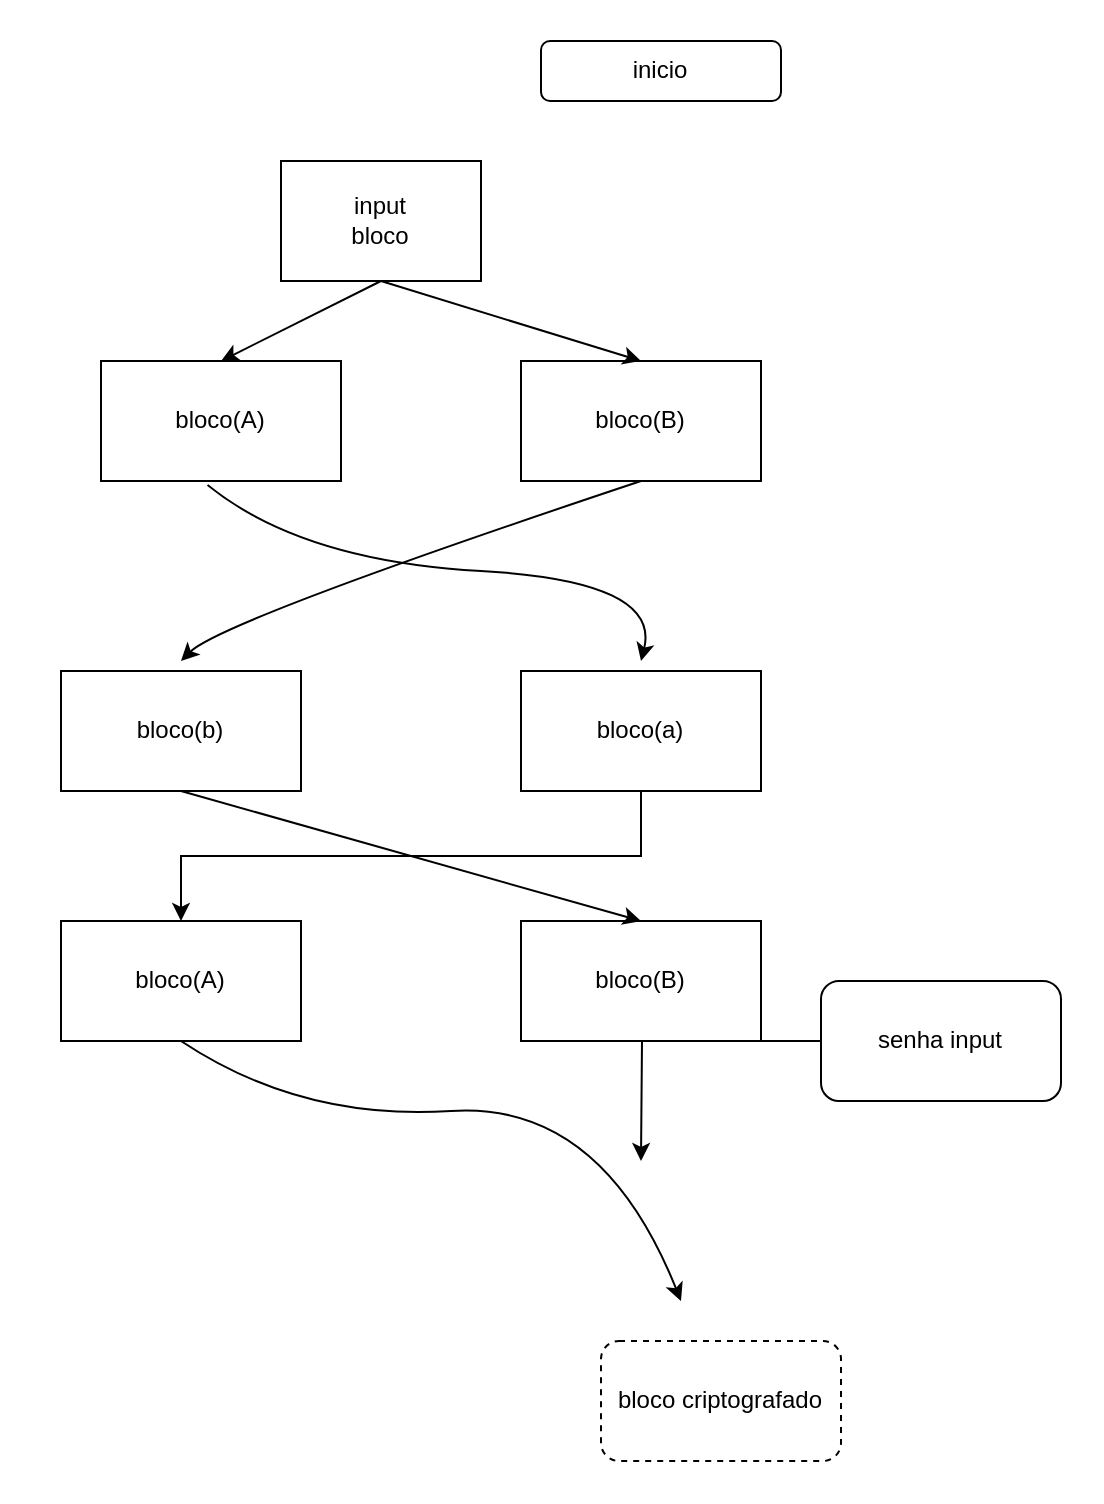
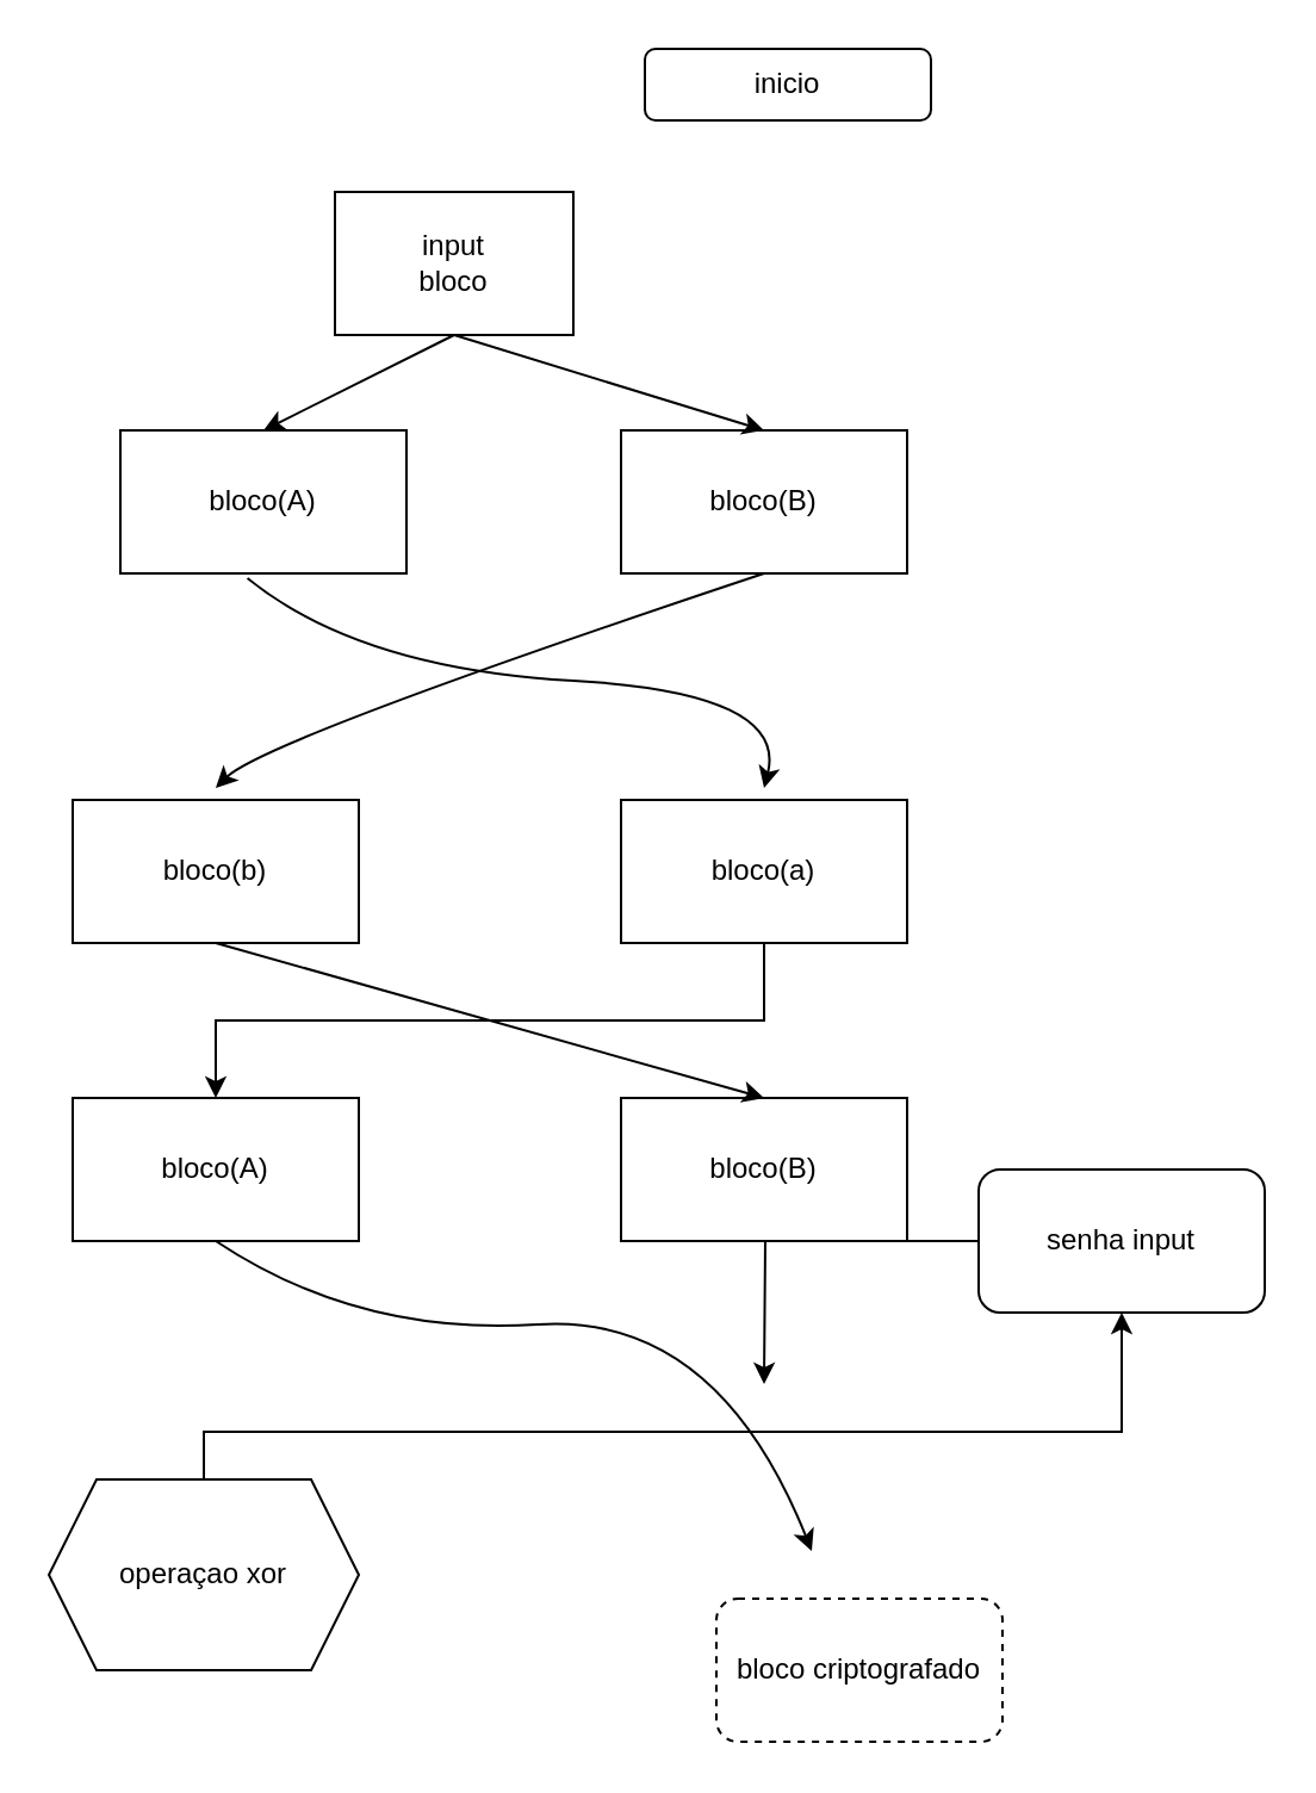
+ <mxCell id="20" style="edgeStyle=orthogonalEdgeStyle;rounded=0;orthogonalLoop=1;jettySize=auto;html=1;entryX=0.5;entryY=1;entryDx=0;entryDy=0;" edge="1" parent="1" source="21" target="17"><mxGeometry relative="1" as="geometry"><Array as="points"><mxPoint x="85" y="600" /></Array></mxGeometry></mxCell>
+ <mxCell id="21" value="operaçao xor" style="shape=hexagon;perimeter=hexagonPerimeter2;whiteSpace=wrap;html=1;fixedSize=1;" vertex="1" parent="1"><mxGeometry x="20" y="620" width="130" height="80" as="geometry" /></mxCell>
